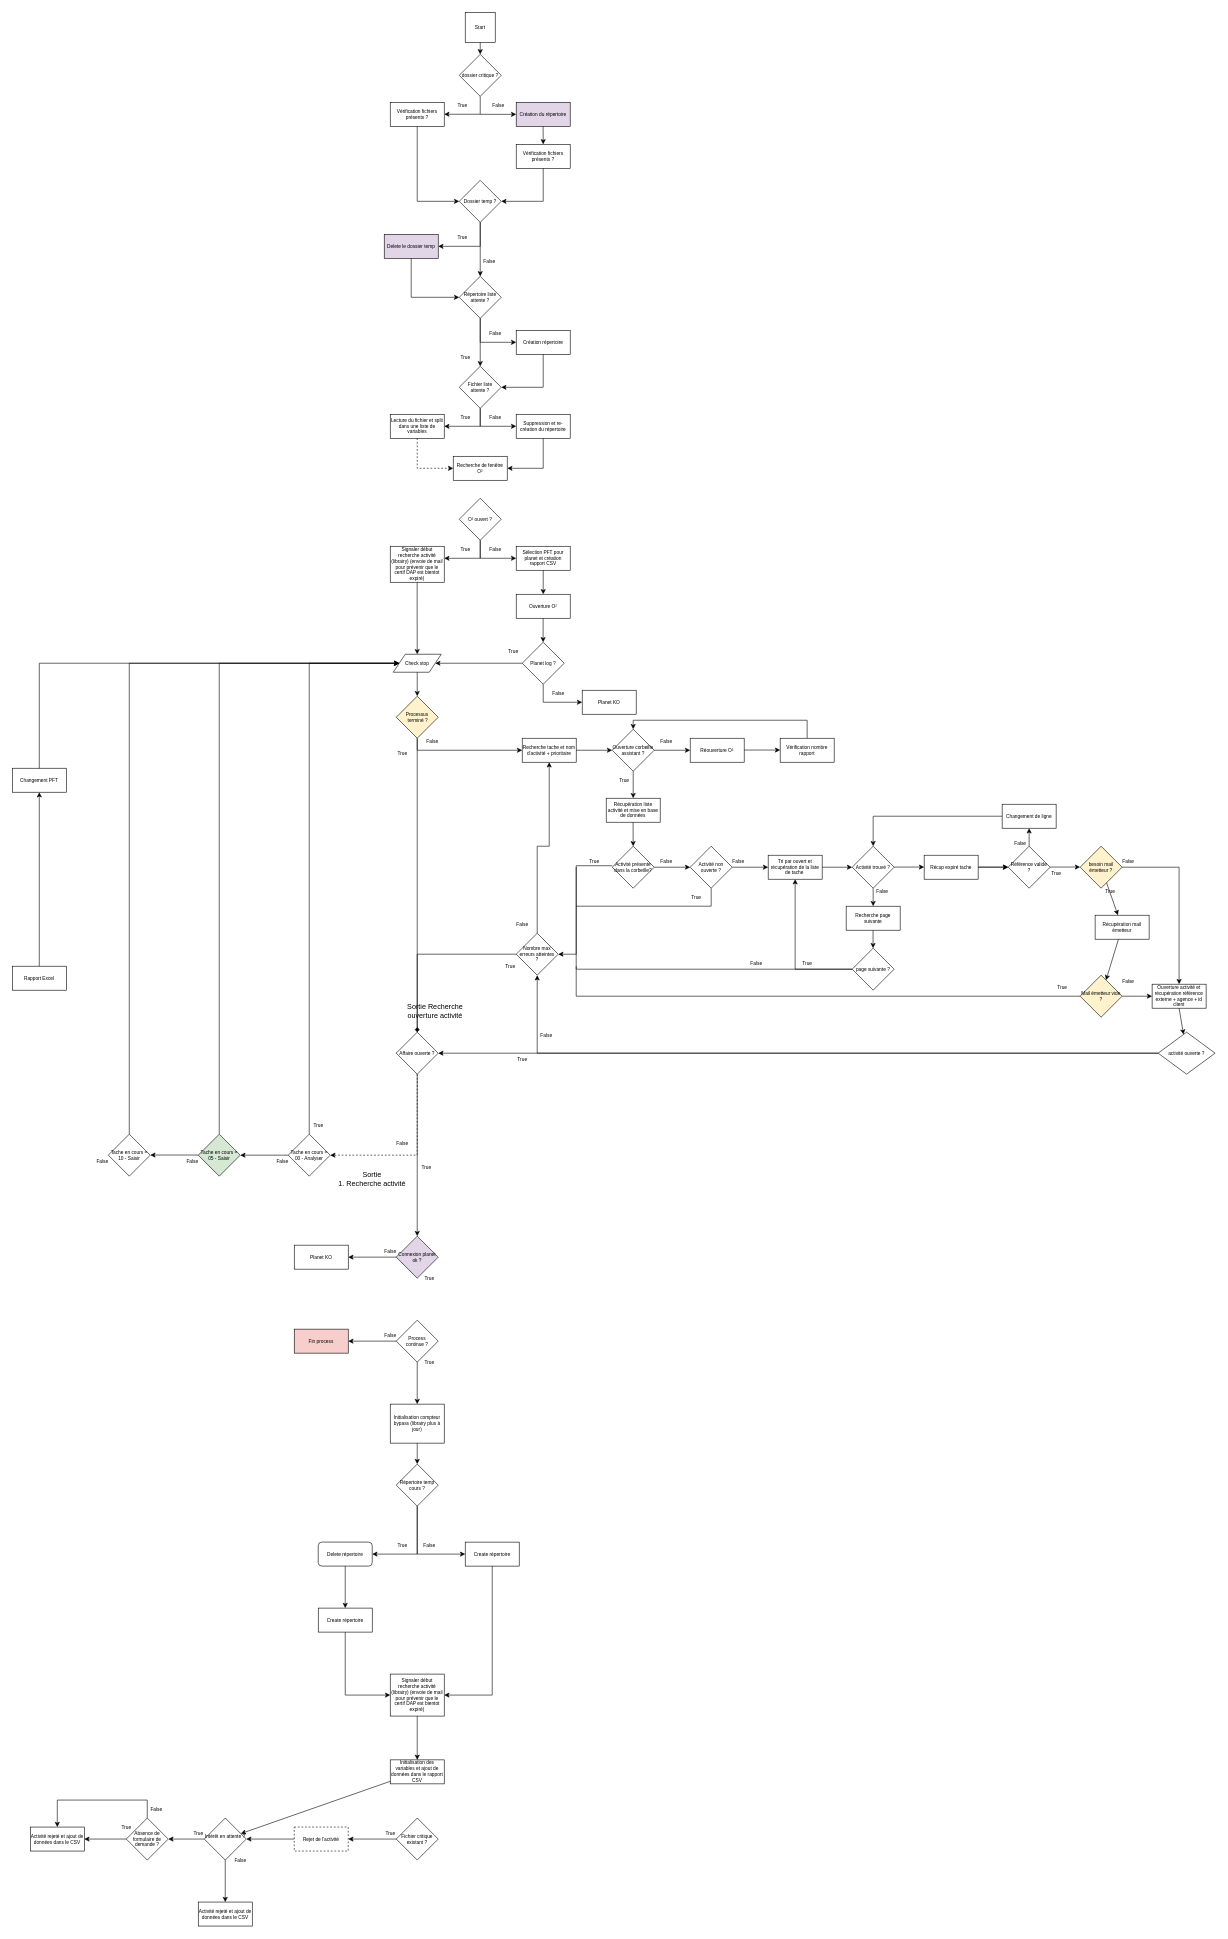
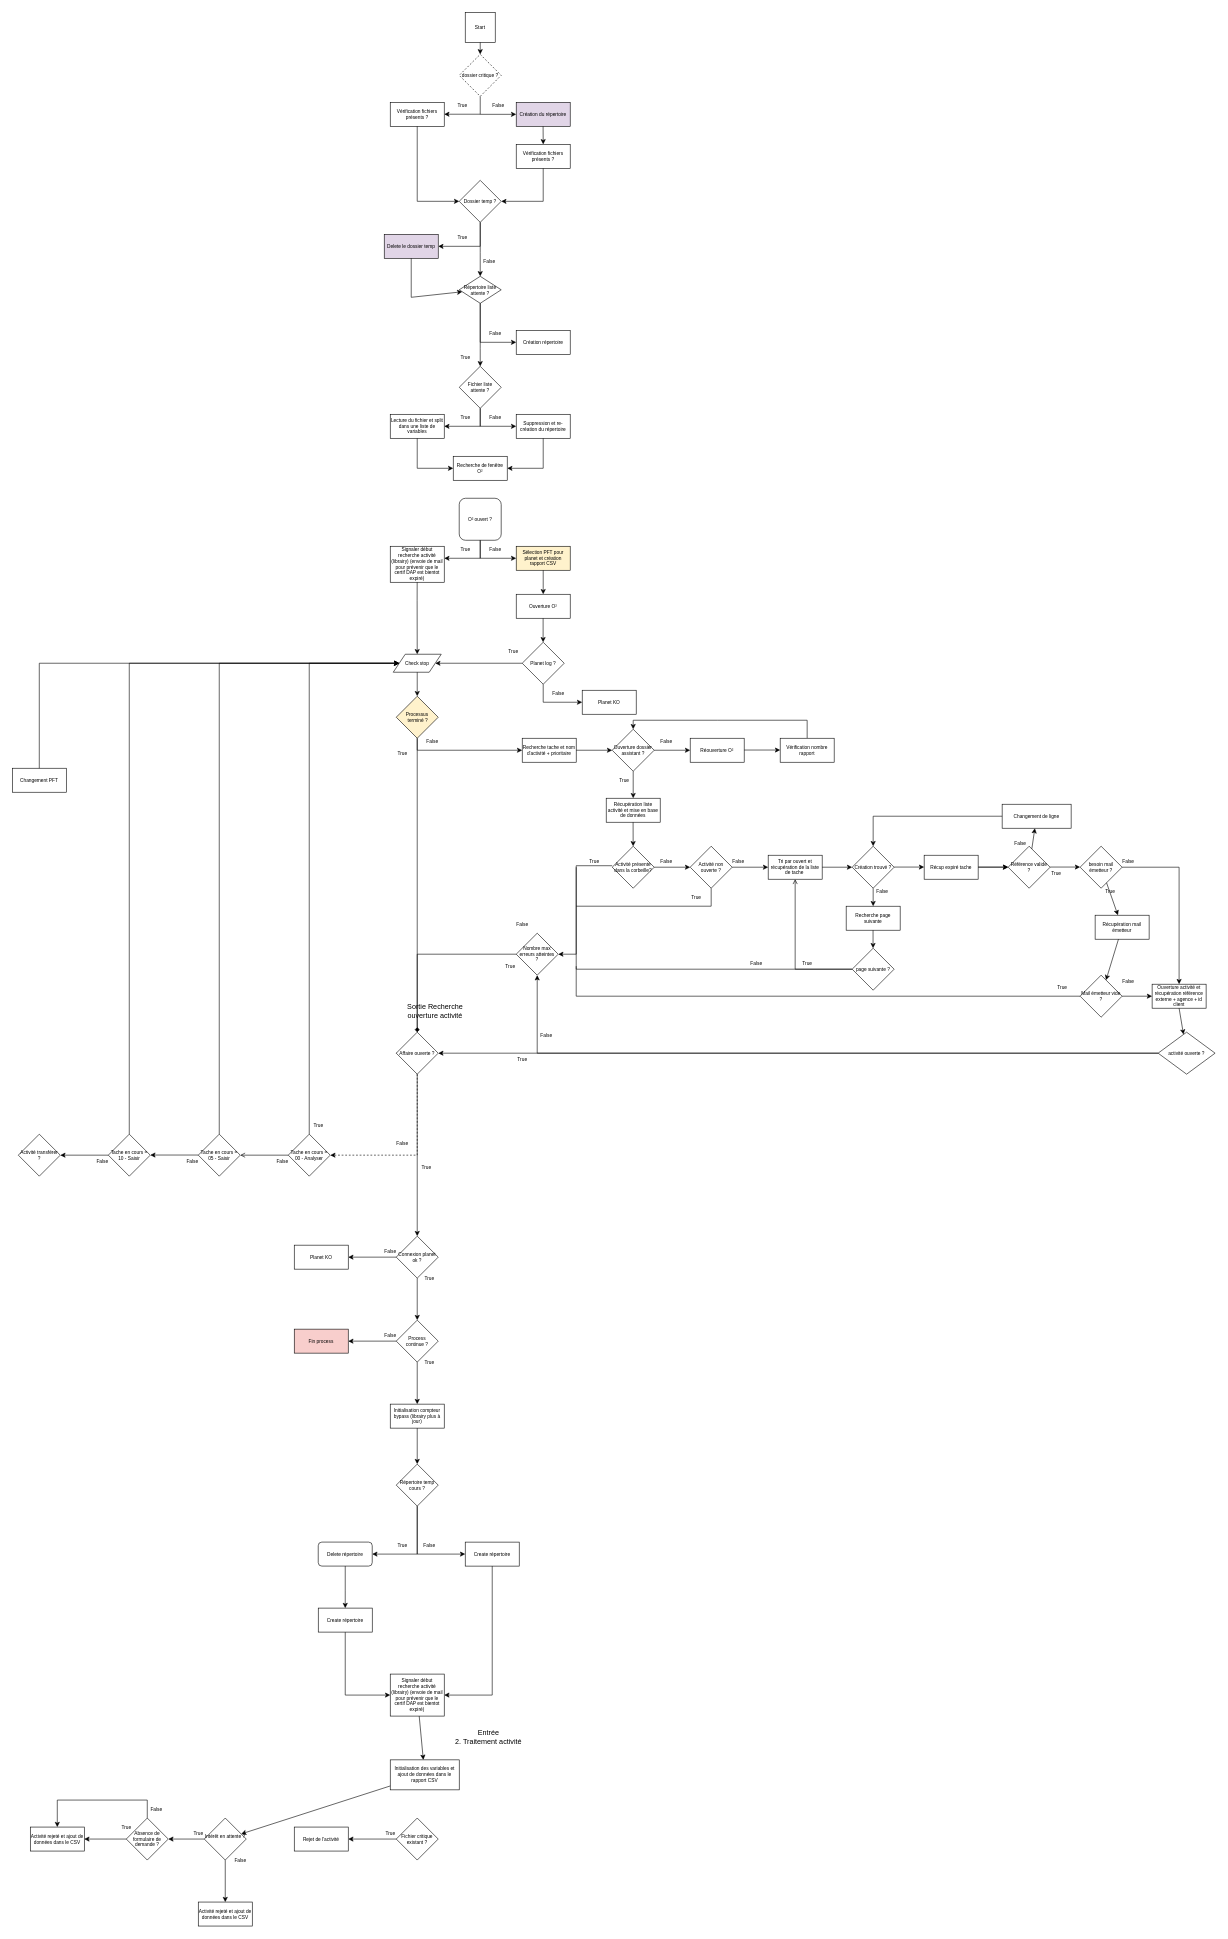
- <mxCell id="2" value="dossier critique ?" style="rhombus;whiteSpace=wrap;html=1;fontSize=8;" parent="1" vertex="1"><mxGeometry x="765" y="90" width="70" height="70" as="geometry" /></mxCell>
+ <mxCell id="2" value="dossier critique ?" style="rhombus;whiteSpace=wrap;html=1;fontSize=8;dashed=1;" parent="1" vertex="1"><mxGeometry x="765" y="90" width="70" height="70" as="geometry" /></mxCell>
- <mxCell id="23" value="Répertoire liste&lt;div&gt;attente ?&lt;/div&gt;" style="rhombus;whiteSpace=wrap;html=1;fontSize=8;" parent="1" vertex="1"><mxGeometry x="765" y="460" width="70" height="70" as="geometry" /></mxCell>
+ <mxCell id="23" value="Répertoire liste&lt;div&gt;attente ?&lt;/div&gt;" style="rhombus;whiteSpace=wrap;html=1;fontSize=8;" parent="1" vertex="1"><mxGeometry x="765" y="460" width="70" height="45" as="geometry" /></mxCell>
- <mxCell id="36" value="" style="endArrow=classic;html=1;rounded=0;" parent="1" source="25" target="29" edge="1"><mxGeometry width="50" height="50" relative="1" as="geometry"><mxPoint x="810" y="540" as="sourcePoint" /><mxPoint x="870" y="580" as="targetPoint" /><Array as="points"><mxPoint x="905" y="645" /></Array></mxGeometry></mxCell>
- <mxCell id="37" value="" style="endArrow=classic;html=1;rounded=0;dashed=1;" parent="1" source="34" target="39" edge="1"><mxGeometry width="50" height="50" relative="1" as="geometry"><mxPoint x="750" y="750" as="sourcePoint" /><mxPoint x="760" y="780" as="targetPoint" /><Array as="points"><mxPoint x="695" y="780" /></Array></mxGeometry></mxCell>
+ <mxCell id="37" value="" style="endArrow=classic;html=1;rounded=0;" parent="1" source="34" target="39" edge="1"><mxGeometry width="50" height="50" relative="1" as="geometry"><mxPoint x="750" y="750" as="sourcePoint" /><mxPoint x="760" y="780" as="targetPoint" /><Array as="points"><mxPoint x="695" y="780" /></Array></mxGeometry></mxCell>
- <mxCell id="40" value="O² ouvert ?" style="rhombus;whiteSpace=wrap;html=1;fontSize=8;" parent="1" vertex="1"><mxGeometry x="765" y="830" width="70" height="70" as="geometry" /></mxCell>
+ <mxCell id="40" value="O² ouvert ?" style="whiteSpace=wrap;html=1;fontSize=8;rounded=1;" parent="1" vertex="1"><mxGeometry x="765" y="830" width="70" height="70" as="geometry" /></mxCell>
- <mxCell id="46" value="Sélection PFT pour planet et création rapport CSV" style="rounded=0;whiteSpace=wrap;html=1;fontSize=8;" parent="1" vertex="1"><mxGeometry x="860" y="910" width="90" height="40" as="geometry" /></mxCell>
+ <mxCell id="46" value="Sélection PFT pour planet et création rapport CSV" style="rounded=0;whiteSpace=wrap;html=1;fontSize=8;fillColor=#fff2cc;" parent="1" vertex="1"><mxGeometry x="860" y="910" width="90" height="40" as="geometry" /></mxCell>
- <mxCell id="64" value="Ouverture corbeille assistant ?" style="rhombus;whiteSpace=wrap;html=1;fontSize=8;" parent="1" vertex="1"><mxGeometry x="1020" y="1215" width="70" height="70" as="geometry" /></mxCell>
+ <mxCell id="64" value="Ouverture dossier assistant ?" style="rhombus;whiteSpace=wrap;html=1;fontSize=8;" parent="1" vertex="1"><mxGeometry x="1020" y="1215" width="70" height="70" as="geometry" /></mxCell>
- <mxCell id="103" value="Changement de ligne" style="rounded=0;whiteSpace=wrap;html=1;fontSize=8;" parent="1" vertex="1"><mxGeometry x="1670" y="1340" width="90" height="40" as="geometry" /></mxCell>
+ <mxCell id="103" value="Changement de ligne" style="rounded=0;whiteSpace=wrap;html=1;fontSize=8;" parent="1" vertex="1"><mxGeometry x="1670" y="1340" width="115" height="40" as="geometry" /></mxCell>
- <mxCell id="128" value="" style="endArrow=classic;html=1;rounded=0;" parent="1" source="127" target="62" edge="1"><mxGeometry width="50" height="50" relative="1" as="geometry"><mxPoint x="570" y="1430" as="sourcePoint" /><mxPoint x="620" y="1380" as="targetPoint" /><Array as="points"><mxPoint x="895" y="1410" /><mxPoint x="915" y="1410" /></Array></mxGeometry></mxCell>
- <mxCell id="87" value="Activité trouvé ?" style="rhombus;whiteSpace=wrap;html=1;fontSize=8;" parent="1" vertex="1"><mxGeometry x="1420" y="1410" width="70" height="70" as="geometry" /></mxCell>
+ <mxCell id="87" value="Création trouvé ?" style="rhombus;whiteSpace=wrap;html=1;fontSize=8;" parent="1" vertex="1"><mxGeometry x="1420" y="1410" width="70" height="70" as="geometry" /></mxCell>
- <mxCell id="106" value="besoin mail émetteur ?" style="rhombus;whiteSpace=wrap;html=1;fontSize=8;fillColor=#fff2cc;" parent="1" vertex="1"><mxGeometry x="1800" y="1410" width="70" height="70" as="geometry" /></mxCell>
+ <mxCell id="106" value="besoin mail émetteur ?" style="rhombus;whiteSpace=wrap;html=1;fontSize=8;" parent="1" vertex="1"><mxGeometry x="1800" y="1410" width="70" height="70" as="geometry" /></mxCell>
- <mxCell id="94" value="" style="endArrow=classic;html=1;rounded=0;" parent="1" source="92" target="85" edge="1"><mxGeometry width="50" height="50" relative="1" as="geometry"><mxPoint x="1390" y="1590" as="sourcePoint" /><mxPoint x="1440" y="1540" as="targetPoint" /><Array as="points"><mxPoint x="1325" y="1615" /></Array></mxGeometry></mxCell>
+ <mxCell id="94" value="" style="endArrow=open;html=1;rounded=0;" parent="1" source="92" target="85" edge="1"><mxGeometry width="50" height="50" relative="1" as="geometry"><mxPoint x="1390" y="1590" as="sourcePoint" /><mxPoint x="1440" y="1540" as="targetPoint" /><Array as="points"><mxPoint x="1325" y="1615" /></Array></mxGeometry></mxCell>
- <mxCell id="157" value="" style="endArrow=classic;html=1;rounded=0;" parent="1" source="156" target="158" edge="1"><mxGeometry width="50" height="50" relative="1" as="geometry"><mxPoint x="350" y="1560" as="sourcePoint" /><mxPoint x="65" y="1230" as="targetPoint" /></mxGeometry></mxCell>
- <mxCell id="156" value="Rapport Excel" style="rounded=0;whiteSpace=wrap;html=1;fontSize=8;" parent="1" vertex="1"><mxGeometry x="20" y="1610" width="90" height="40" as="geometry" /></mxCell>
- <mxCell id="112" value="Mail émetteur vide&lt;br&gt;?" style="rhombus;whiteSpace=wrap;html=1;fontSize=8;fillColor=#fff2cc;" parent="1" vertex="1"><mxGeometry x="1800" y="1625" width="70" height="70" as="geometry" /></mxCell>
+ <mxCell id="112" value="Mail émetteur vide&lt;br&gt;?" style="rhombus;whiteSpace=wrap;html=1;fontSize=8;" parent="1" vertex="1"><mxGeometry x="1800" y="1625" width="70" height="70" as="geometry" /></mxCell>
+ <mxCell id="153" value="Activité transférer ?" style="rhombus;whiteSpace=wrap;html=1;fontSize=8;" parent="1" vertex="1"><mxGeometry x="30" y="1890" width="70" height="70" as="geometry" /></mxCell>
+ <mxCell id="154" value="" style="endArrow=classic;html=1;rounded=0;" parent="1" source="149" target="153" edge="1"><mxGeometry width="50" height="50" relative="1" as="geometry"><mxPoint x="180" y="1924.5" as="sourcePoint" /><mxPoint x="100" y="1924.5" as="targetPoint" /></mxGeometry></mxCell>
- <mxCell id="147" value="Tache en cours = 05&lt;span style=&quot;background-color: initial;&quot;&gt;&amp;nbsp;- Saisir&lt;/span&gt;" style="rhombus;whiteSpace=wrap;html=1;fontSize=8;fillColor=#d5e8d4;" parent="1" vertex="1"><mxGeometry x="330" y="1890" width="70" height="70" as="geometry" /></mxCell>
+ <mxCell id="147" value="Tache en cours = 05&lt;span style=&quot;background-color: initial;&quot;&gt;&amp;nbsp;- Saisir&lt;/span&gt;" style="rhombus;whiteSpace=wrap;html=1;fontSize=8;" parent="1" vertex="1"><mxGeometry x="330" y="1890" width="70" height="70" as="geometry" /></mxCell>
- <mxCell id="148" value="" style="endArrow=classic;html=1;rounded=0;" parent="1" source="136" target="147" edge="1"><mxGeometry width="50" height="50" relative="1" as="geometry"><mxPoint x="450" y="1930" as="sourcePoint" /><mxPoint x="500" y="1880" as="targetPoint" /></mxGeometry></mxCell>
+ <mxCell id="148" value="" style="endArrow=open;html=1;rounded=0;" parent="1" source="136" target="147" edge="1"><mxGeometry width="50" height="50" relative="1" as="geometry"><mxPoint x="450" y="1930" as="sourcePoint" /><mxPoint x="500" y="1880" as="targetPoint" /></mxGeometry></mxCell>
- <mxCell id="162" value="Sortie&lt;br&gt;1. Recherche activité" style="text;html=1;align=center;verticalAlign=middle;whiteSpace=wrap;rounded=0;" parent="1" vertex="1"><mxGeometry x="560" y="1950" width="120" height="30" as="geometry" /></mxCell>
- <mxCell id="161" value="Connexion planet ok ?" style="rhombus;whiteSpace=wrap;html=1;fontSize=8;fillColor=#e1d5e7;" parent="1" vertex="1"><mxGeometry x="660" y="2060" width="70" height="70" as="geometry" /></mxCell>
+ <mxCell id="161" value="Connexion planet ok ?" style="rhombus;whiteSpace=wrap;html=1;fontSize=8;" parent="1" vertex="1"><mxGeometry x="660" y="2060" width="70" height="70" as="geometry" /></mxCell>
+ <mxCell id="165" value="" style="endArrow=classic;html=1;rounded=0;" parent="1" source="161" target="166" edge="1"><mxGeometry width="50" height="50" relative="1" as="geometry"><mxPoint x="830" y="2070" as="sourcePoint" /><mxPoint x="695" y="2200" as="targetPoint" /></mxGeometry></mxCell>
- <mxCell id="175" value="Initialisation compteur bypass (librairy plus à jour)" style="rounded=0;whiteSpace=wrap;html=1;fontSize=8;" parent="1" vertex="1"><mxGeometry x="650" y="2340" width="90" height="65" as="geometry" /></mxCell>
+ <mxCell id="175" value="Initialisation compteur bypass (librairy plus à jour)" style="rounded=0;whiteSpace=wrap;html=1;fontSize=8;" parent="1" vertex="1"><mxGeometry x="650" y="2340" width="90" height="40" as="geometry" /></mxCell>
+ <mxCell id="188" value="Entrée &lt;br&gt;2. Traitement activité" style="text;html=1;align=center;verticalAlign=middle;whiteSpace=wrap;rounded=0;" parent="1" vertex="1"><mxGeometry x="754" y="2880" width="120" height="30" as="geometry" /></mxCell>
- <mxCell id="190" value="Initialisation des variables et ajout de données dans le rapport CSV" style="rounded=0;whiteSpace=wrap;html=1;fontSize=8;" parent="1" vertex="1"><mxGeometry x="650" y="2933" width="90" height="40" as="geometry" /></mxCell>
+ <mxCell id="190" value="Initialisation des variables et ajout de données dans le rapport CSV" style="rounded=0;whiteSpace=wrap;html=1;fontSize=8;" parent="1" vertex="1"><mxGeometry x="650" y="2933" width="115" height="50" as="geometry" /></mxCell>
- <mxCell id="197" value="" style="endArrow=classic;html=1;rounded=0;" parent="1" source="195" target="196" edge="1"><mxGeometry width="50" height="50" relative="1" as="geometry"><mxPoint x="490" y="3064.67" as="sourcePoint" /><mxPoint x="410" y="3064.67" as="targetPoint" /></mxGeometry></mxCell>
- <mxCell id="195" value="Rejet de l'activité" style="rounded=0;whiteSpace=wrap;html=1;fontSize=8;dashed=1;" parent="1" vertex="1"><mxGeometry x="490" y="3045" width="90" height="40" as="geometry" /></mxCell>
+ <mxCell id="195" value="Rejet de l'activité" style="rounded=0;whiteSpace=wrap;html=1;fontSize=8;" parent="1" vertex="1"><mxGeometry x="490" y="3045" width="90" height="40" as="geometry" /></mxCell>
